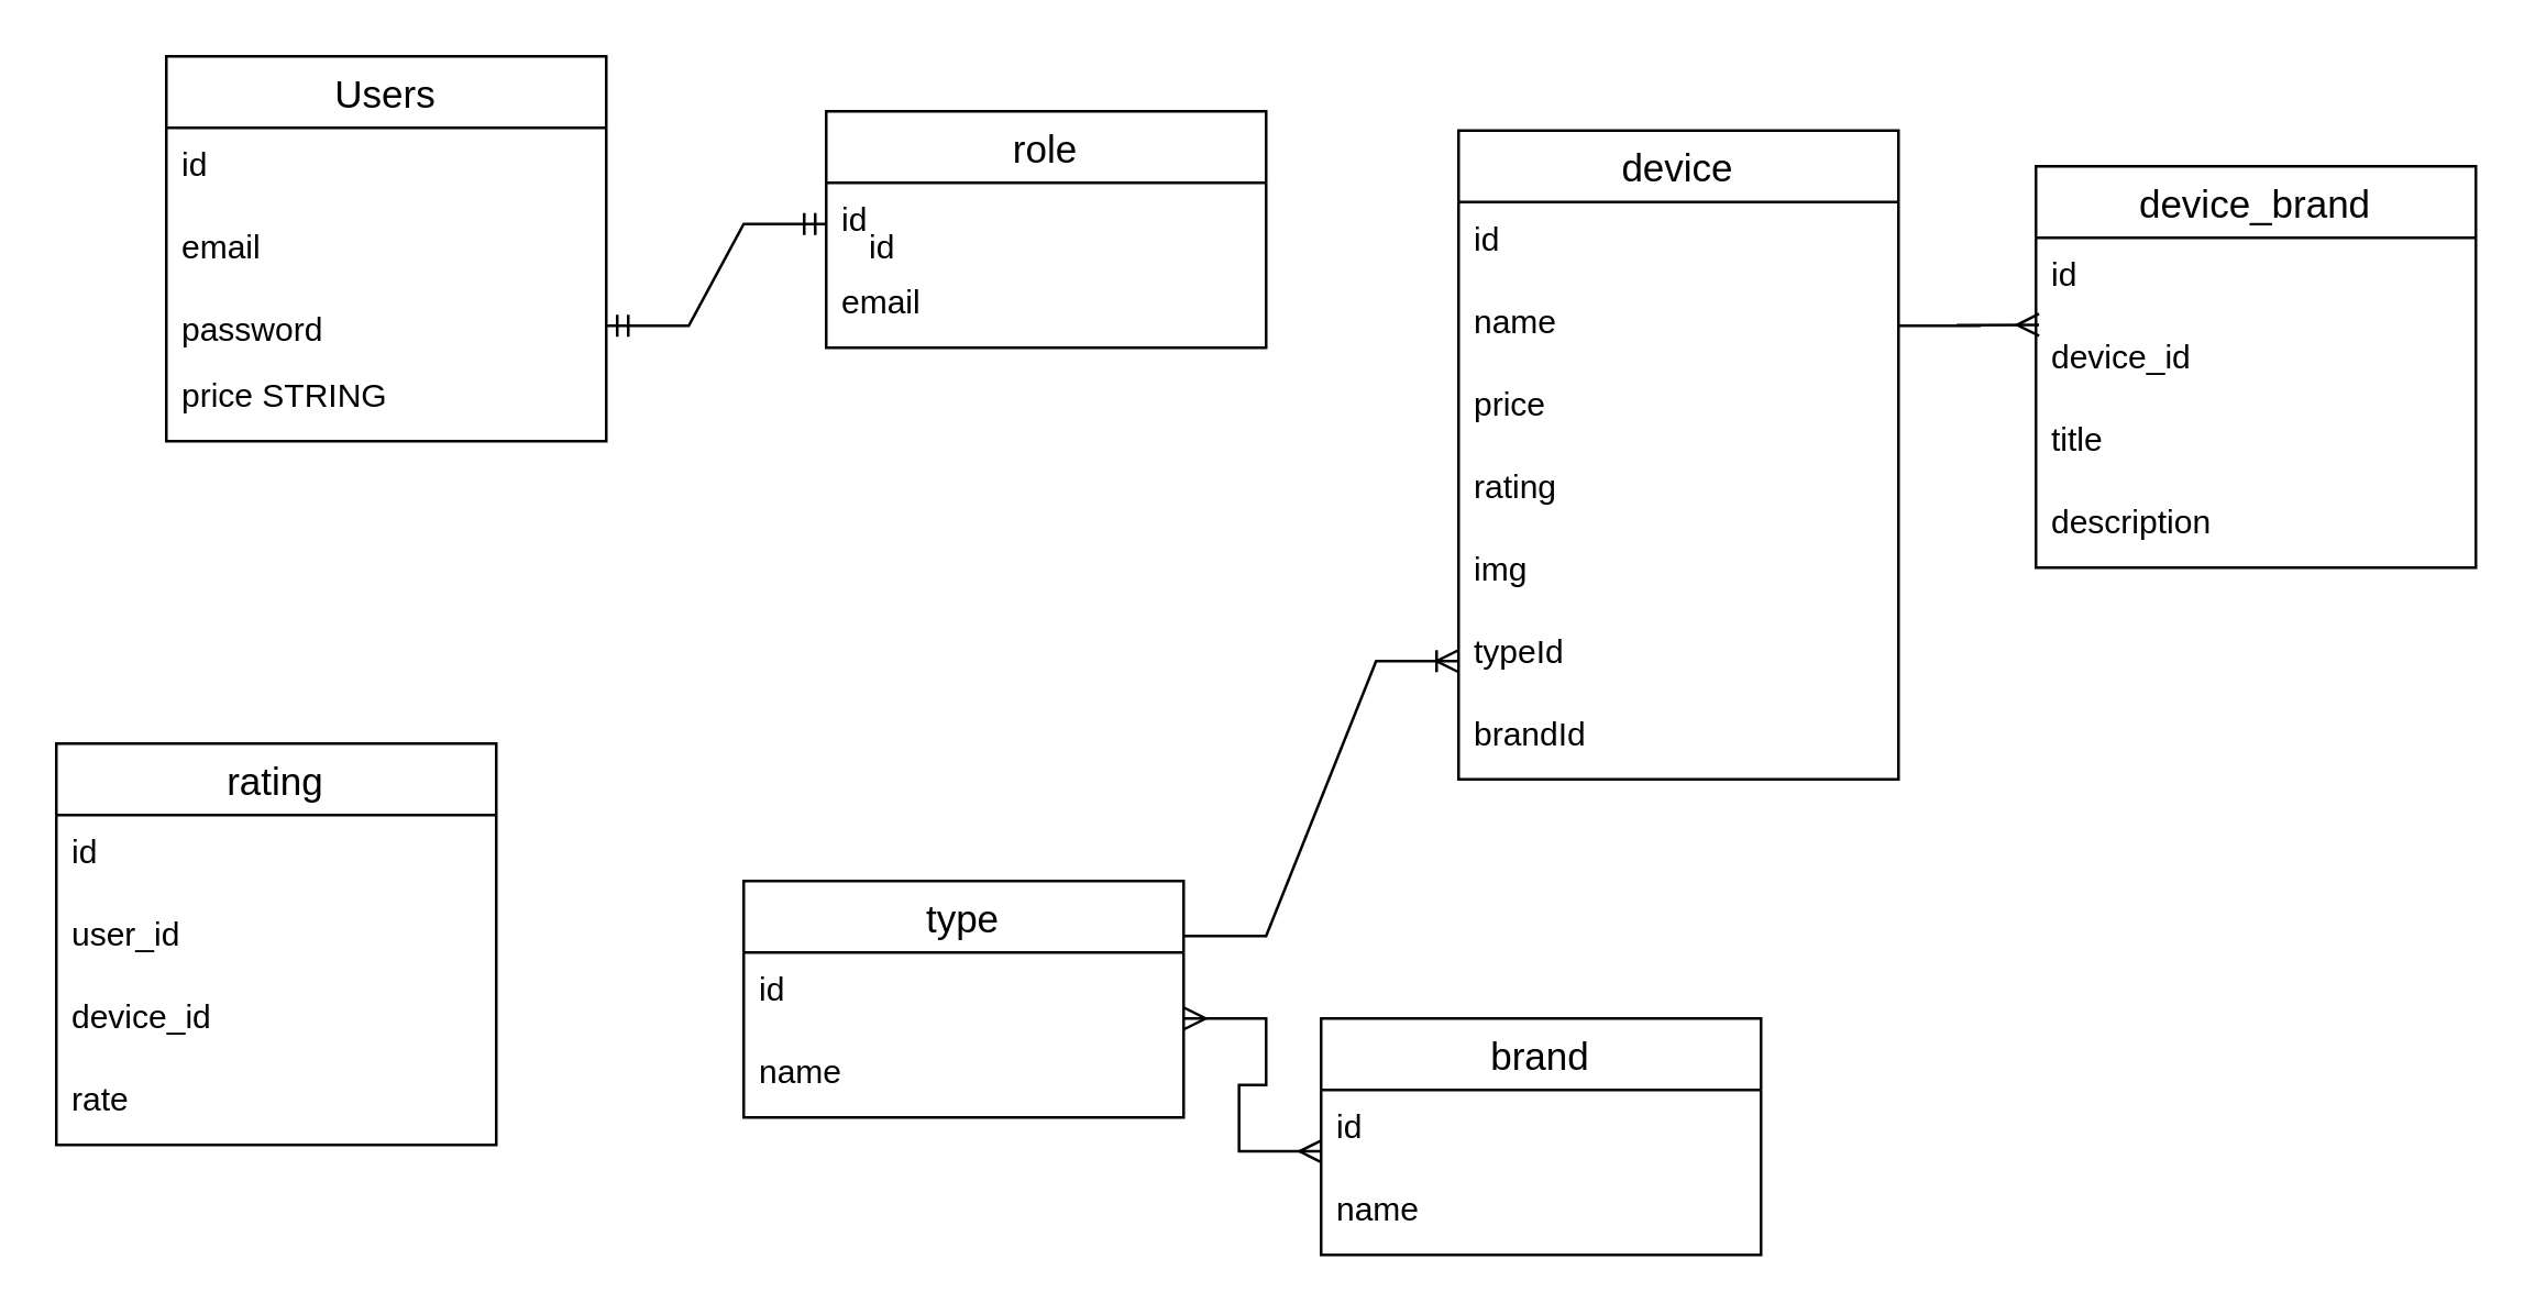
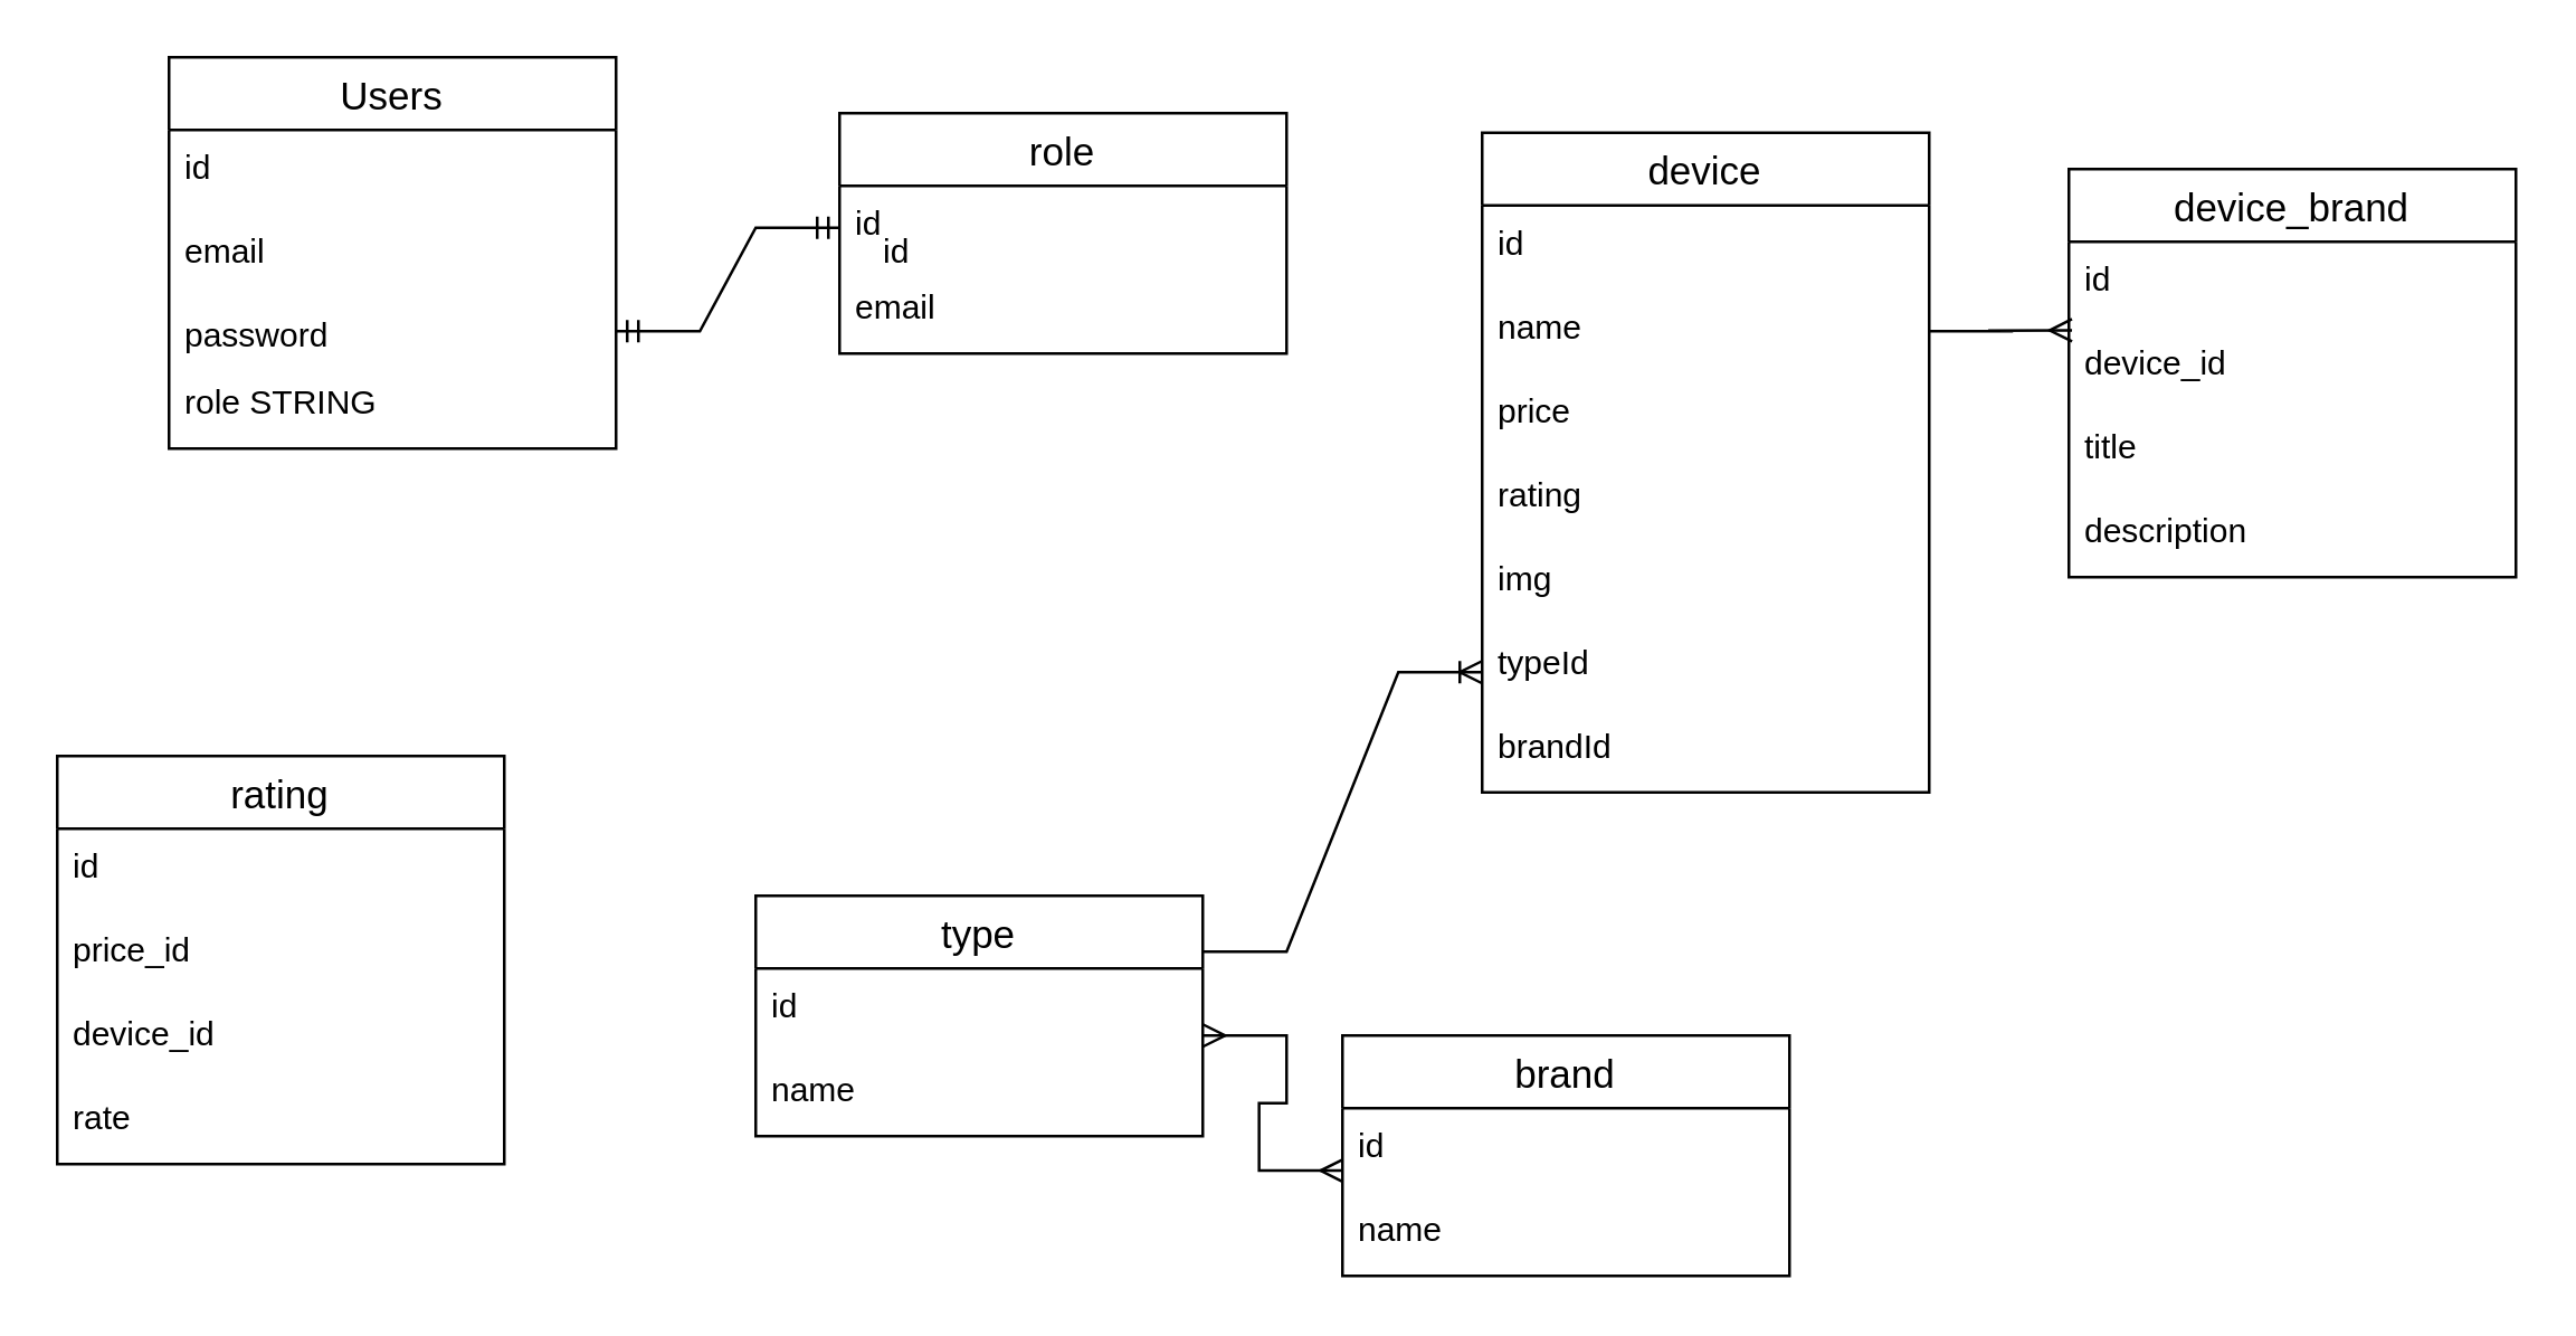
- <mxCell id="6" value="price STRING" style="text;strokeColor=none;fillColor=none;spacingLeft=4;spacingRight=4;overflow=hidden;rotatable=0;points=[[0,0.5],[1,0.5]];portConstraint=eastwest;fontSize=12;" parent="2" vertex="1"><mxGeometry y="110" width="160" height="30" as="geometry" /></mxCell>
+ <mxCell id="6" value="role STRING" style="text;strokeColor=none;fillColor=none;spacingLeft=4;spacingRight=4;overflow=hidden;rotatable=0;points=[[0,0.5],[1,0.5]];portConstraint=eastwest;fontSize=12;" parent="2" vertex="1"><mxGeometry y="110" width="160" height="30" as="geometry" /></mxCell>
- <mxCell id="36" value="user_id" style="text;strokeColor=none;fillColor=none;spacingLeft=4;spacingRight=4;overflow=hidden;rotatable=0;points=[[0,0.5],[1,0.5]];portConstraint=eastwest;fontSize=12;" vertex="1" parent="34"><mxGeometry y="56" width="160" height="30" as="geometry" /></mxCell>
+ <mxCell id="36" value="price_id" style="text;strokeColor=none;fillColor=none;spacingLeft=4;spacingRight=4;overflow=hidden;rotatable=0;points=[[0,0.5],[1,0.5]];portConstraint=eastwest;fontSize=12;" vertex="1" parent="34"><mxGeometry y="56" width="160" height="30" as="geometry" /></mxCell>
